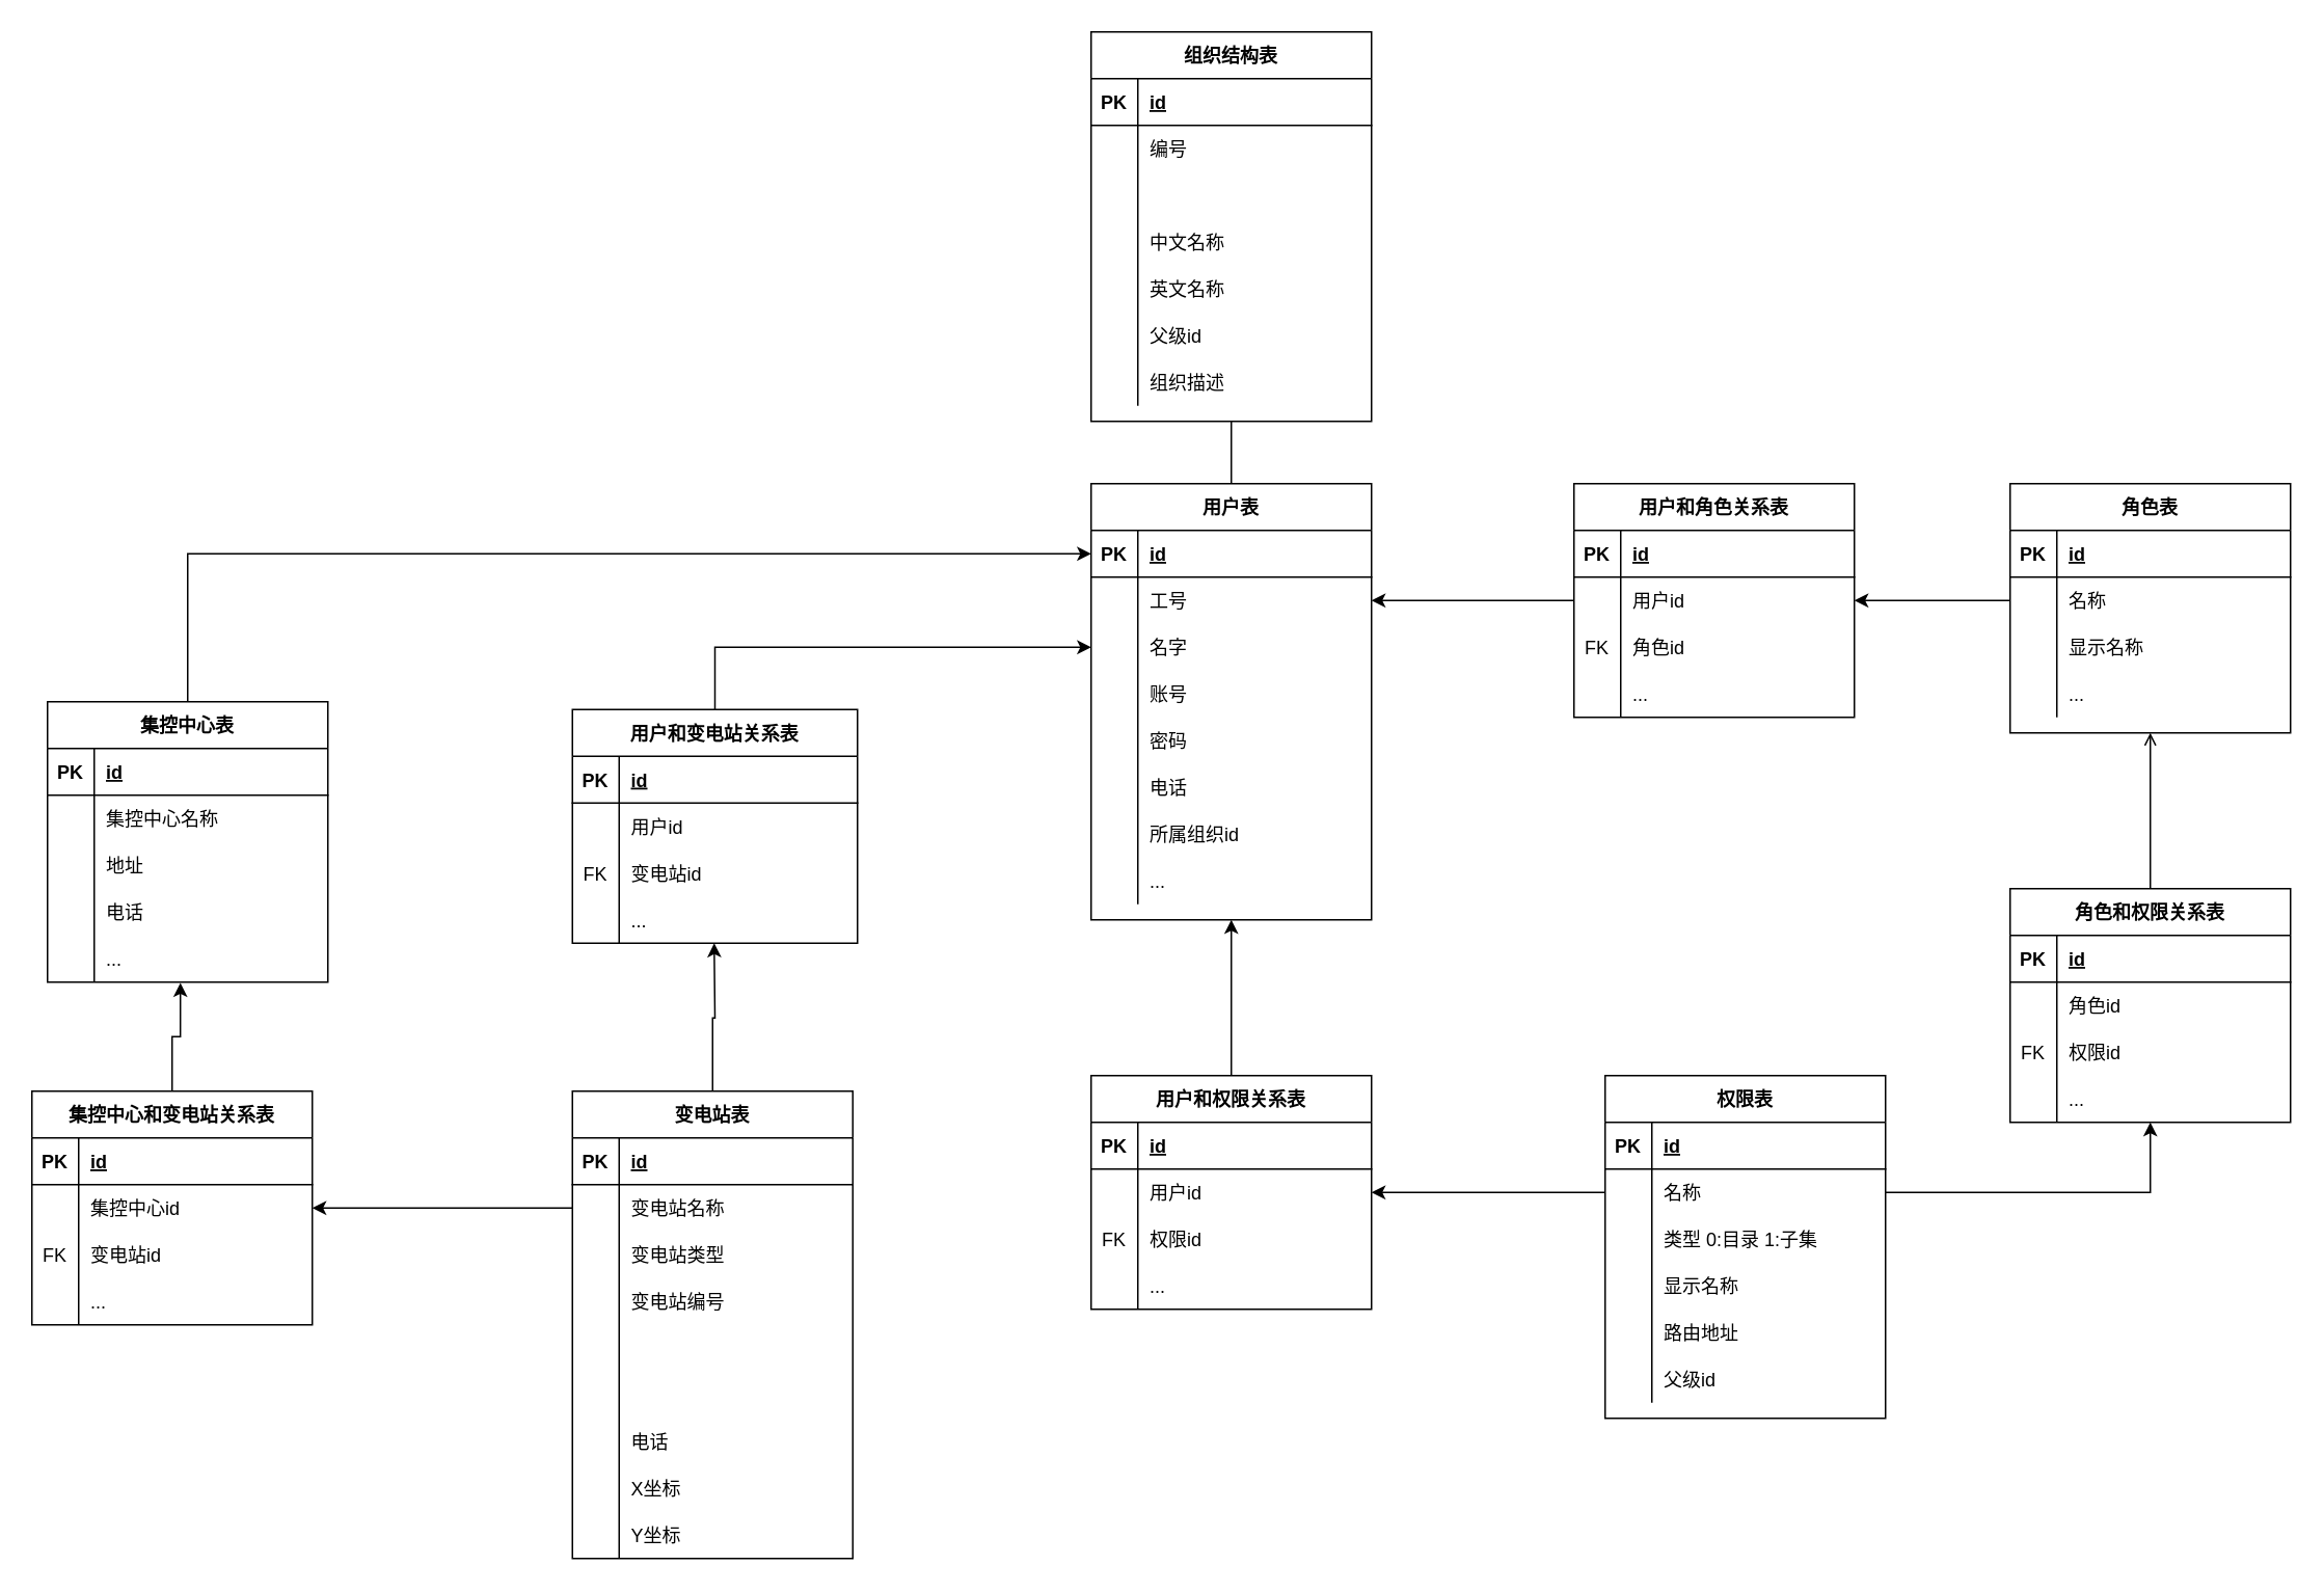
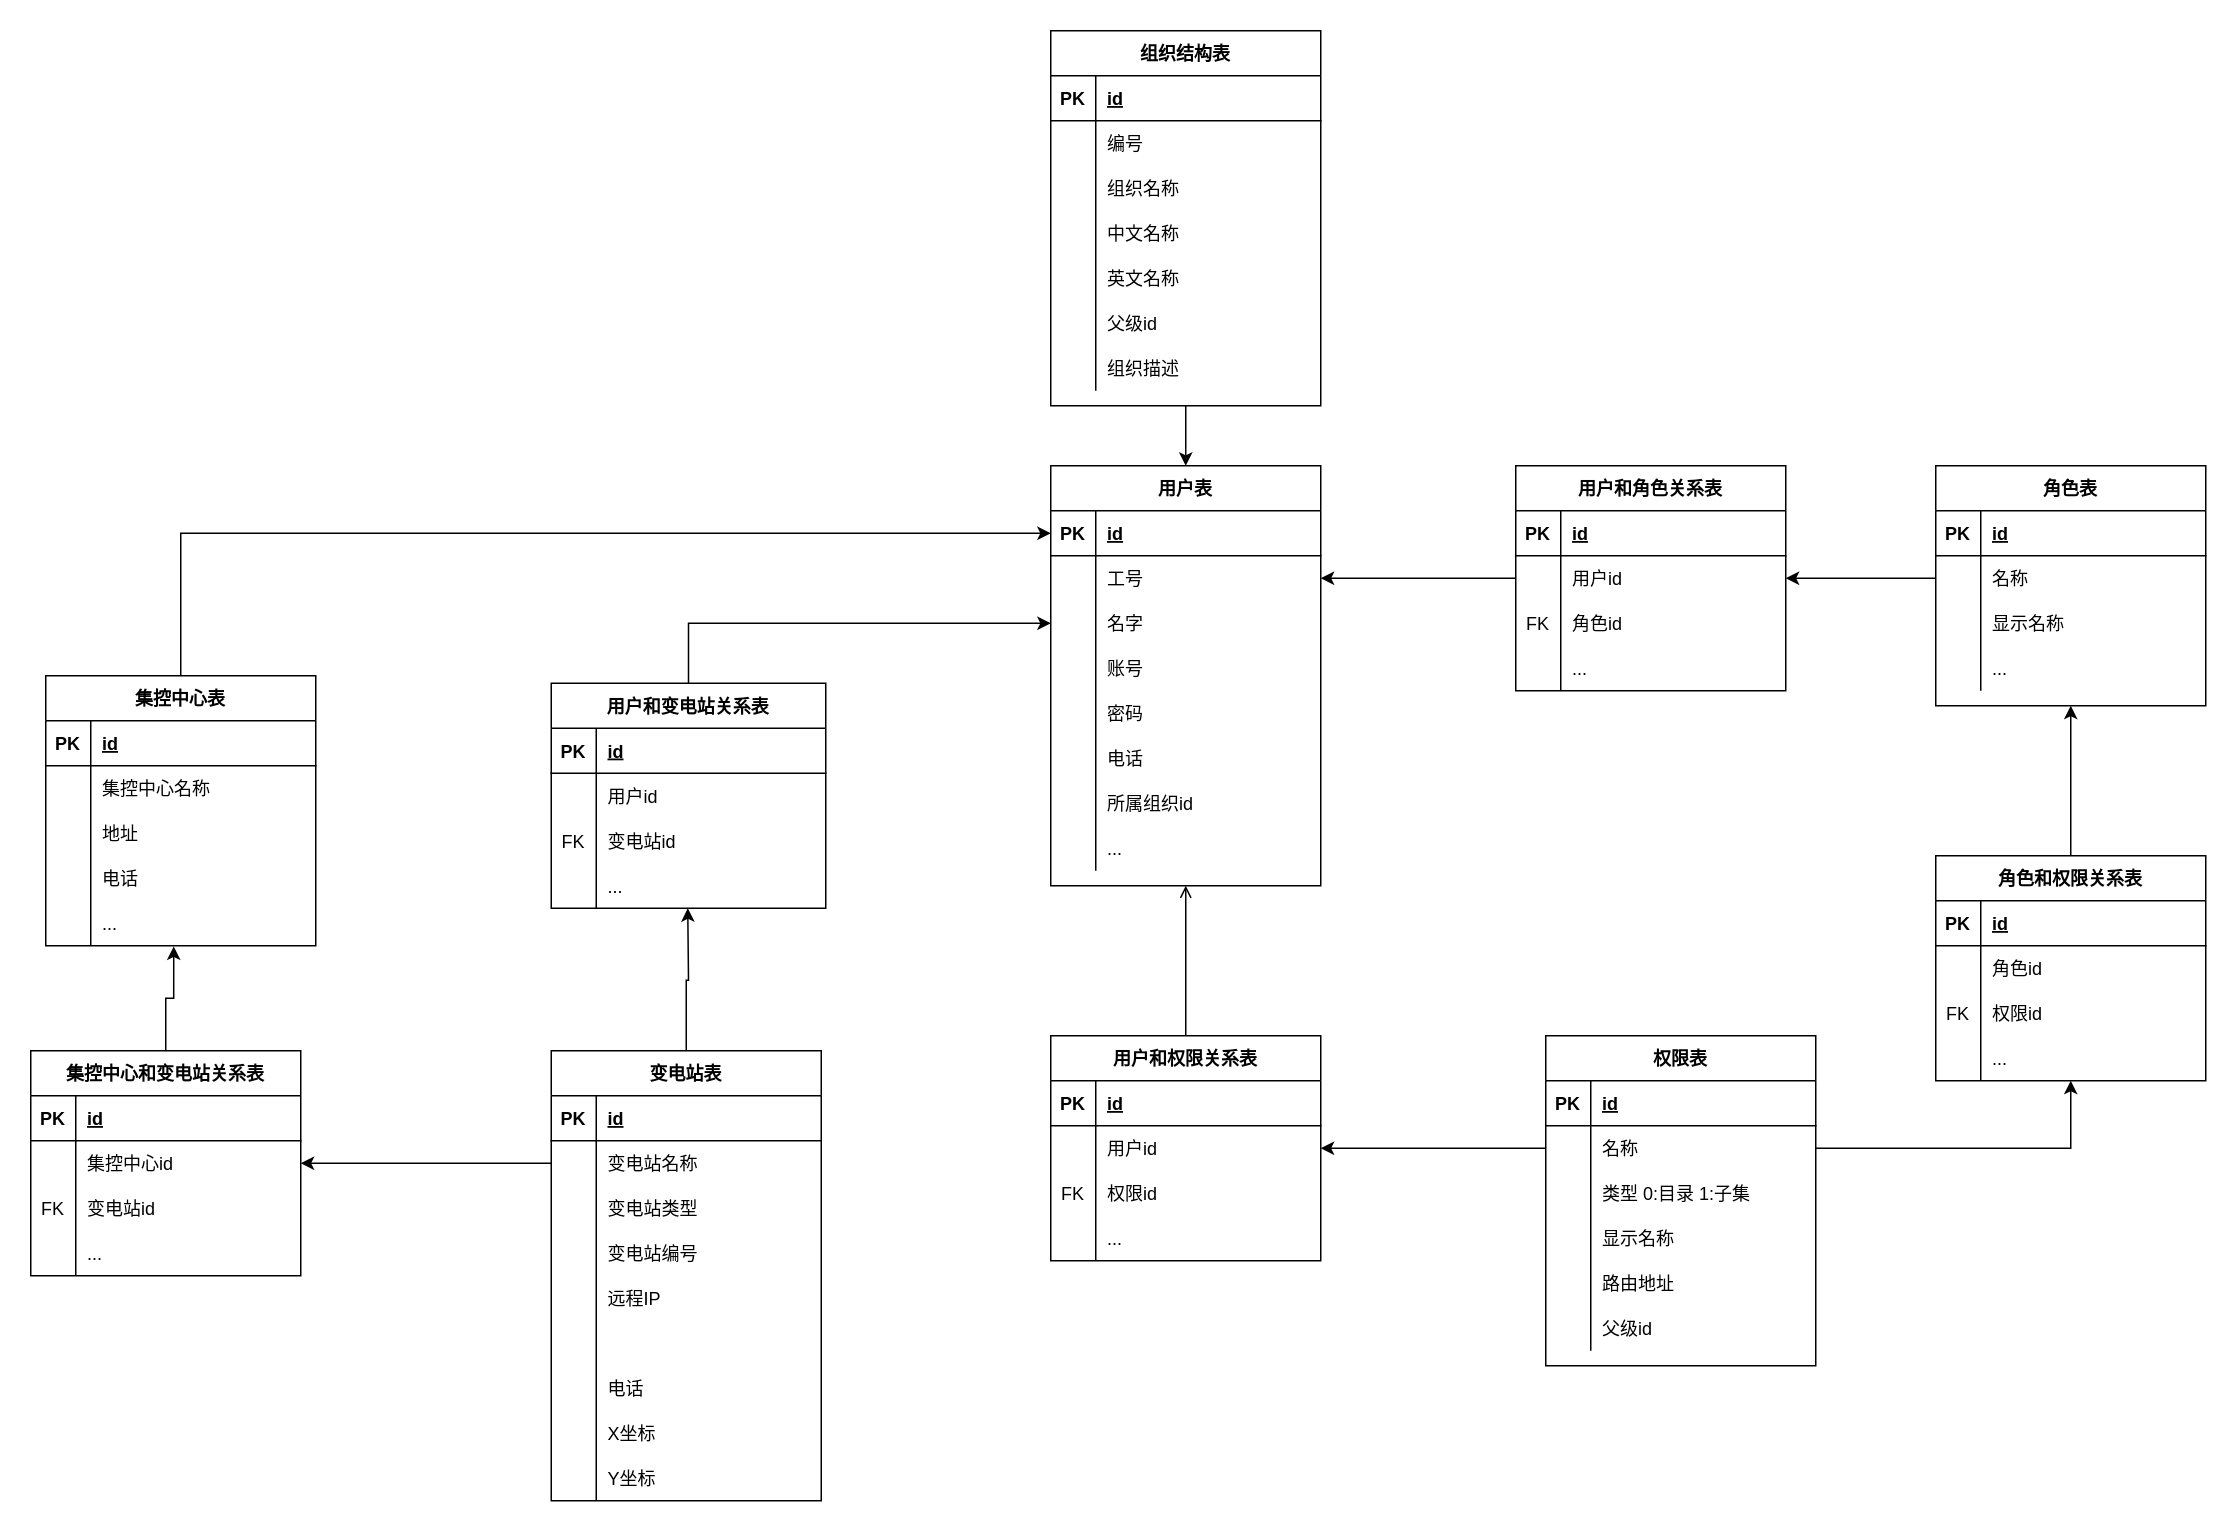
+ <mxCell id="175" value="组织名称" style="shape=partialRectangle;connectable=0;fillColor=none;top=0;left=0;bottom=0;right=0;align=left;spacingLeft=6;overflow=hidden;" vertex="1" parent="173"><mxGeometry x="30" width="150" height="30" as="geometry" /></mxCell>
- <mxCell id="12" style="edgeStyle=orthogonalEdgeStyle;rounded=0;orthogonalLoop=1;jettySize=auto;html=1;exitX=0.5;exitY=1;exitDx=0;exitDy=0;entryX=0.5;entryY=0;entryDx=0;entryDy=0;endArrow=none;" edge="1" parent="1" source="166" target="141"><mxGeometry relative="1" as="geometry" /></mxCell>
+ <mxCell id="12" style="edgeStyle=orthogonalEdgeStyle;rounded=0;orthogonalLoop=1;jettySize=auto;html=1;exitX=0.5;exitY=1;exitDx=0;exitDy=0;entryX=0.5;entryY=0;entryDx=0;entryDy=0;" edge="1" parent="1" source="166" target="141"><mxGeometry relative="1" as="geometry" /></mxCell>
- <mxCell id="6" style="edgeStyle=orthogonalEdgeStyle;rounded=0;orthogonalLoop=1;jettySize=auto;html=1;exitX=0.5;exitY=0;exitDx=0;exitDy=0;entryX=0.5;entryY=1;entryDx=0;entryDy=0;endArrow=open;" edge="1" parent="1" source="99" target="27"><mxGeometry relative="1" as="geometry"><mxPoint x="1380" y="520" as="targetPoint" /></mxGeometry></mxCell>
+ <mxCell id="6" style="edgeStyle=orthogonalEdgeStyle;rounded=0;orthogonalLoop=1;jettySize=auto;html=1;exitX=0.5;exitY=0;exitDx=0;exitDy=0;entryX=0.5;entryY=1;entryDx=0;entryDy=0;" edge="1" parent="1" source="99" target="27"><mxGeometry relative="1" as="geometry"><mxPoint x="1380" y="520" as="targetPoint" /></mxGeometry></mxCell>
- <mxCell id="4" style="edgeStyle=orthogonalEdgeStyle;rounded=0;orthogonalLoop=1;jettySize=auto;html=1;exitX=0.5;exitY=0;exitDx=0;exitDy=0;entryX=0.5;entryY=1;entryDx=0;entryDy=0;" edge="1" parent="1" source="188" target="141"><mxGeometry relative="1" as="geometry" /></mxCell>
+ <mxCell id="4" style="edgeStyle=orthogonalEdgeStyle;rounded=0;orthogonalLoop=1;jettySize=auto;html=1;exitX=0.5;exitY=0;exitDx=0;exitDy=0;entryX=0.5;entryY=1;entryDx=0;entryDy=0;endArrow=open;" edge="1" parent="1" source="188" target="141"><mxGeometry relative="1" as="geometry" /></mxCell>
+ <mxCell id="68" value="远程IP" style="shape=partialRectangle;connectable=0;fillColor=none;top=0;left=0;bottom=0;right=0;align=left;spacingLeft=6;overflow=hidden;" vertex="1" parent="66"><mxGeometry x="30" width="150" height="30" as="geometry" /></mxCell>
